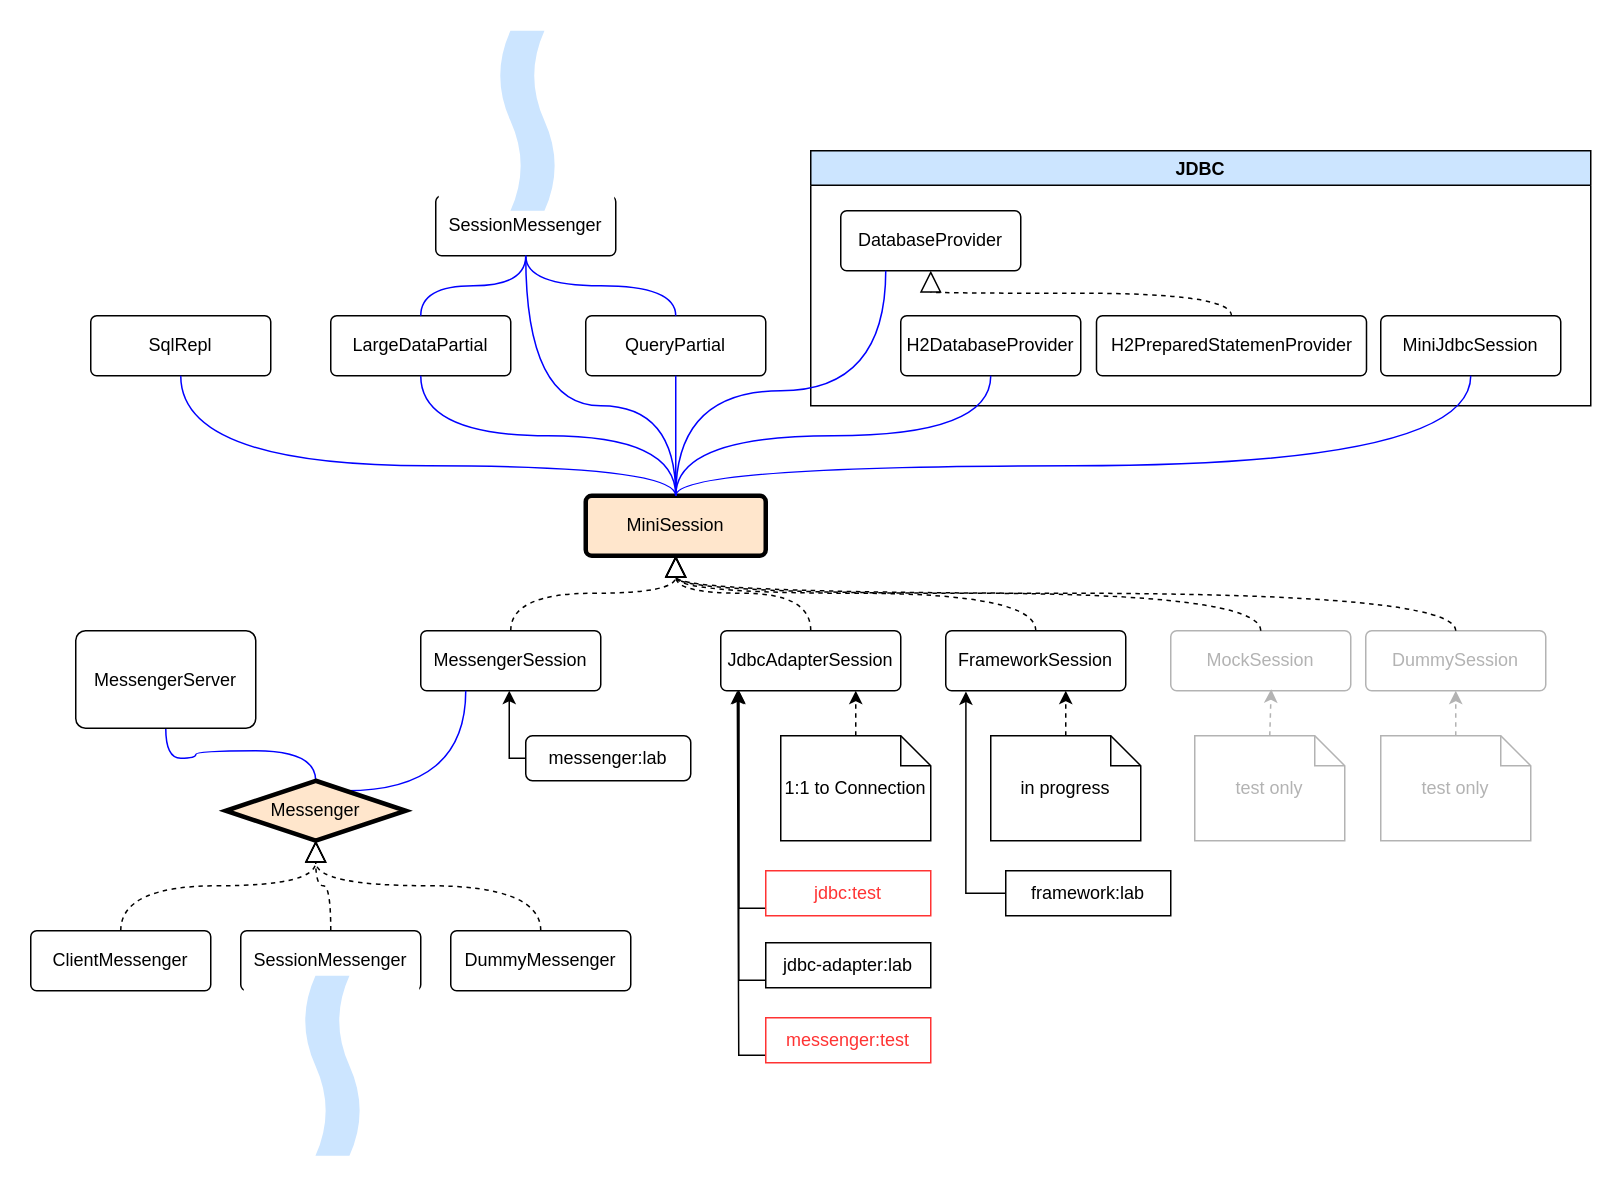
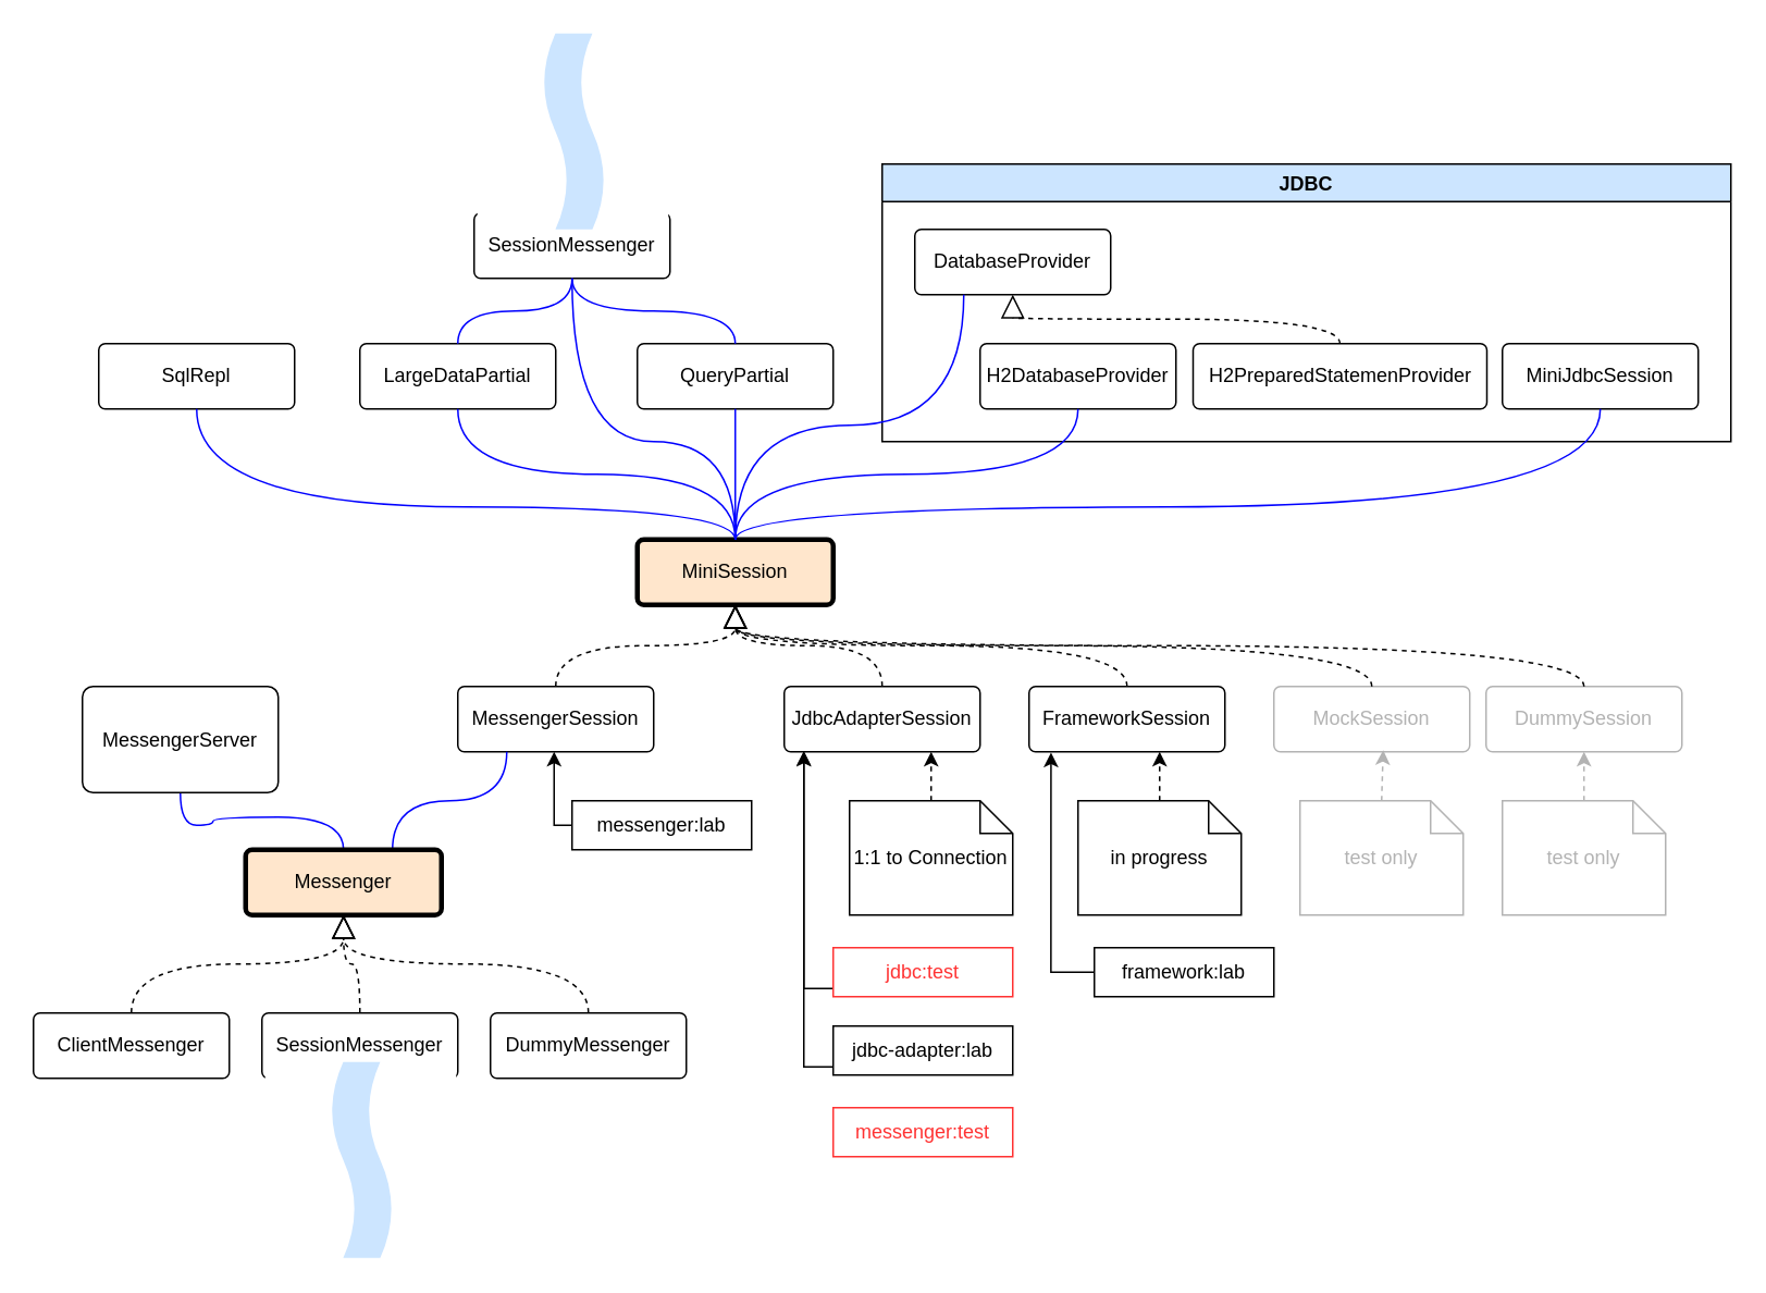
- <mxCell id="30" value="messenger:lab" style="whiteSpace=wrap;html=1;fontColor=#000000;strokeColor=#000000;rounded=1;" vertex="1" parent="1"><mxGeometry x="350" y="490" width="110" height="30" as="geometry" /></mxCell>
+ <mxCell id="30" value="messenger:lab" style="rounded=0;whiteSpace=wrap;html=1;fontColor=#000000;strokeColor=#000000;" vertex="1" parent="1"><mxGeometry x="350" y="490" width="110" height="30" as="geometry" /></mxCell>
- <mxCell id="33" value="Messenger" style="rhombus;arcSize=10;whiteSpace=wrap;html=1;align=center;strokeWidth=3;fillColor=#FFE6CC;" vertex="1" parent="1"><mxGeometry x="150" y="520" width="120" height="40" as="geometry" /></mxCell>
+ <mxCell id="33" value="Messenger" style="rounded=1;arcSize=10;whiteSpace=wrap;html=1;align=center;strokeWidth=3;fillColor=#FFE6CC;" vertex="1" parent="1"><mxGeometry x="150" y="520" width="120" height="40" as="geometry" /></mxCell>
- <mxCell id="25" style="edgeStyle=orthogonalEdgeStyle;rounded=0;orthogonalLoop=1;jettySize=auto;html=1;fontColor=#000000;strokeColor=#000000;exitX=0;exitY=0.5;exitDx=0;exitDy=0;entryX=0.092;entryY=1;entryDx=0;entryDy=0;entryPerimeter=0;endArrow=classic;endFill=1;" edge="1" parent="1" source="26" target="5"><mxGeometry relative="1" as="geometry"><mxPoint x="492" y="480" as="targetPoint" /><Array as="points"><mxPoint x="492" y="703" /></Array></mxGeometry></mxCell>
